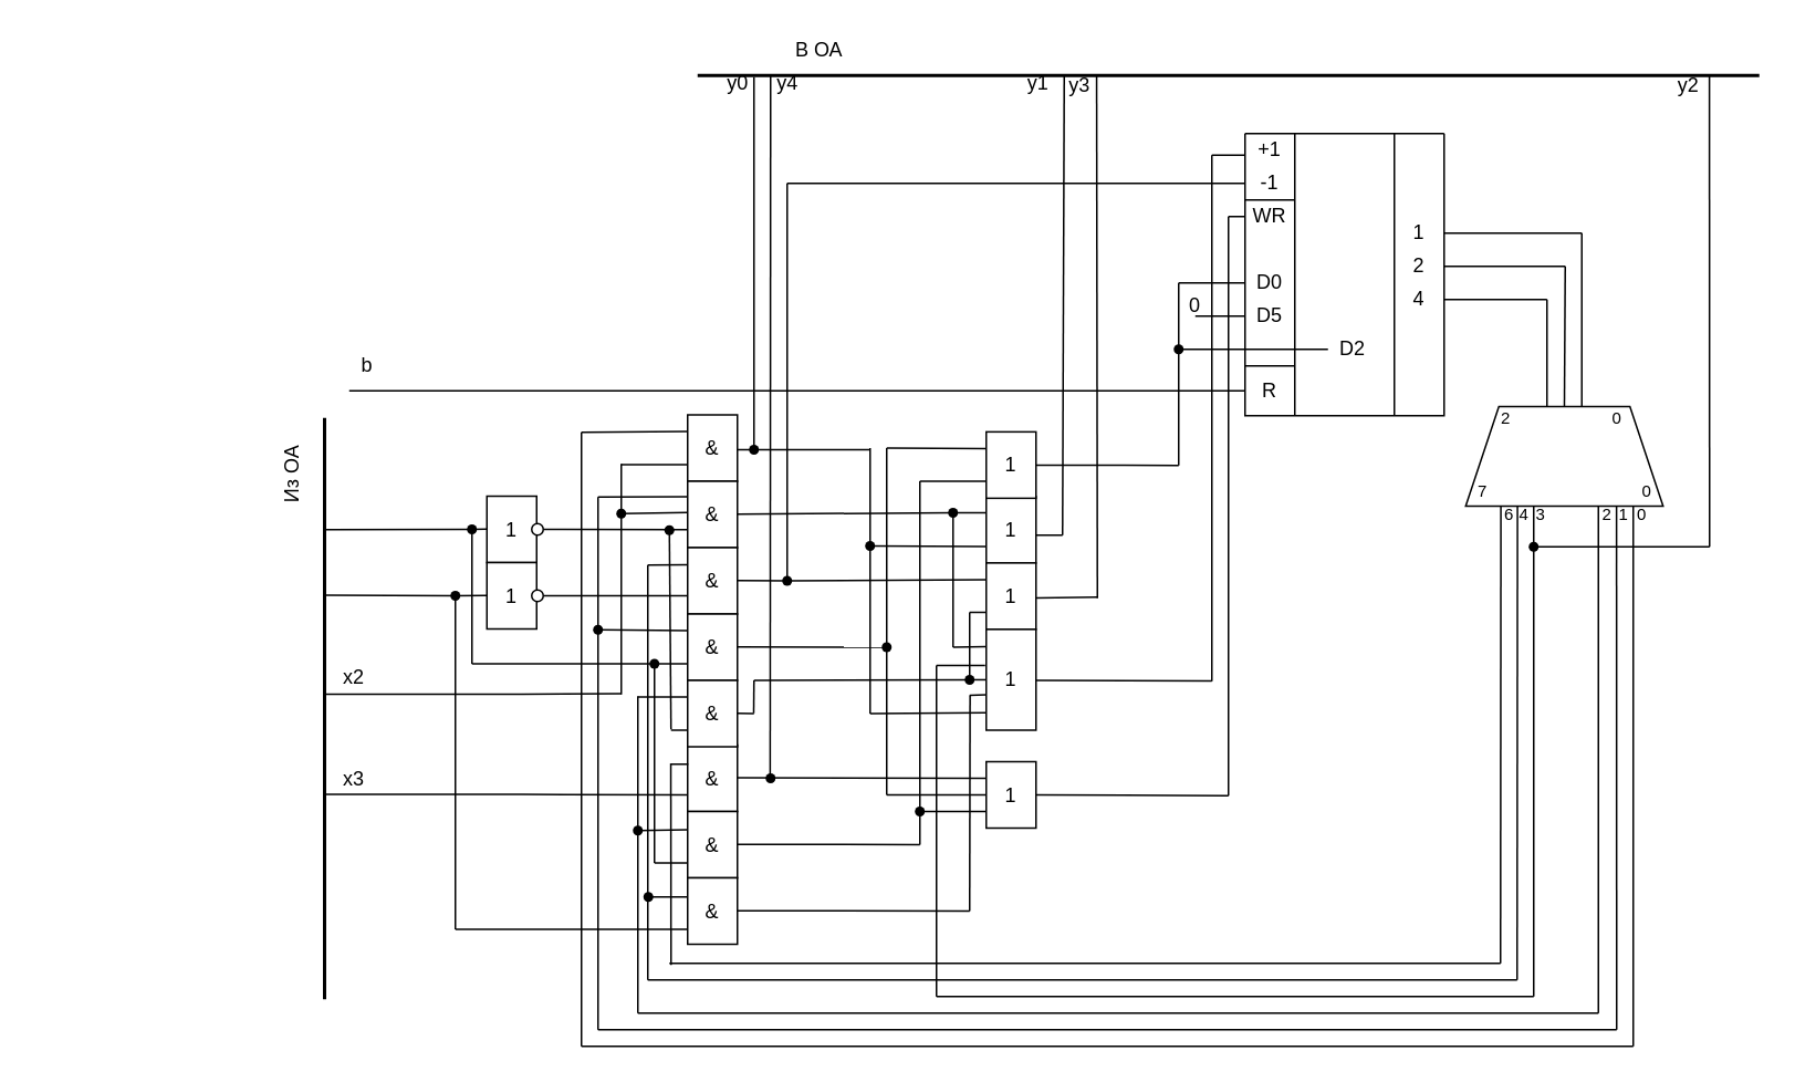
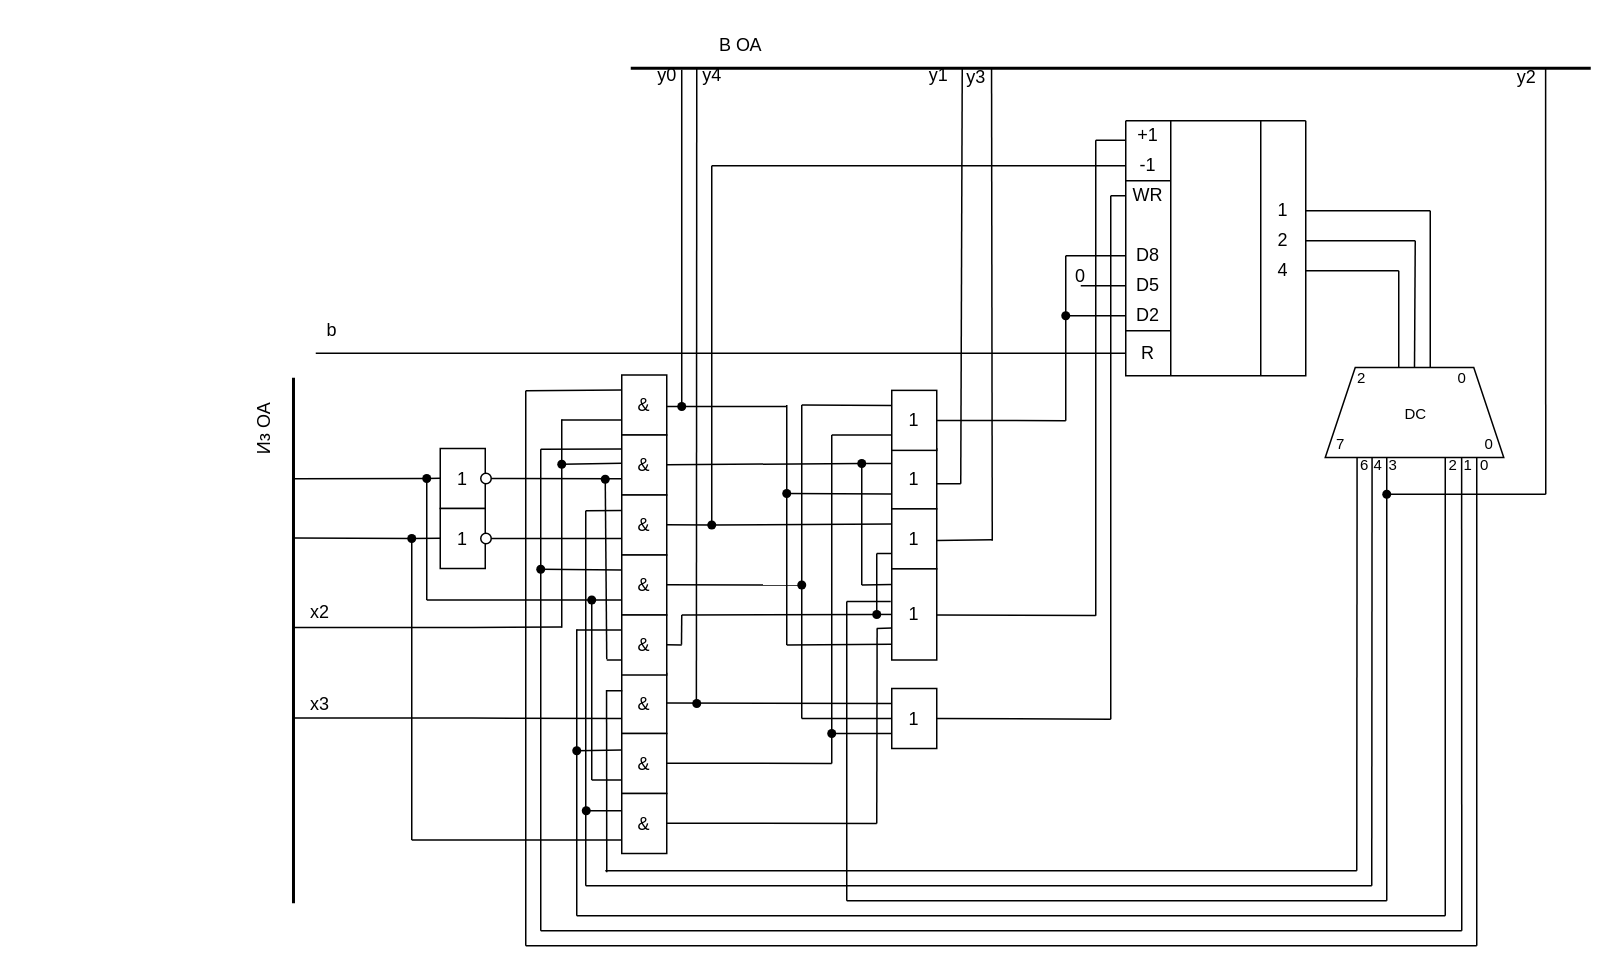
- <mxCell id="134" value="D0" style="text;html=1;strokeColor=none;fillColor=none;align=center;verticalAlign=middle;whiteSpace=wrap;rounded=0;" vertex="1" parent="122"><mxGeometry y="80" width="30" height="20" as="geometry" /></mxCell>
+ <mxCell id="134" value="D8" style="text;html=1;strokeColor=none;fillColor=none;align=center;verticalAlign=middle;whiteSpace=wrap;rounded=0;" vertex="1" parent="122"><mxGeometry y="80" width="30" height="20" as="geometry" /></mxCell>
- <mxCell id="126" value="D2" style="text;html=1;strokeColor=none;fillColor=none;align=center;verticalAlign=middle;whiteSpace=wrap;rounded=0;" vertex="1" parent="122"><mxGeometry x="50" y="120" width="30" height="20" as="geometry" /></mxCell>
+ <mxCell id="126" value="D2" style="text;html=1;strokeColor=none;fillColor=none;align=center;verticalAlign=middle;whiteSpace=wrap;rounded=0;" vertex="1" parent="122"><mxGeometry y="120" width="30" height="20" as="geometry" /></mxCell>
+ <mxCell id="6" value="&lt;font style=&quot;font-size: 10px&quot;&gt;DC&lt;/font&gt;" style="text;html=1;align=center;verticalAlign=middle;resizable=0;points=[];autosize=1;strokeColor=none;" parent="1" vertex="1"><mxGeometry x="928" y="264.5" width="30" height="20" as="geometry" /></mxCell>
